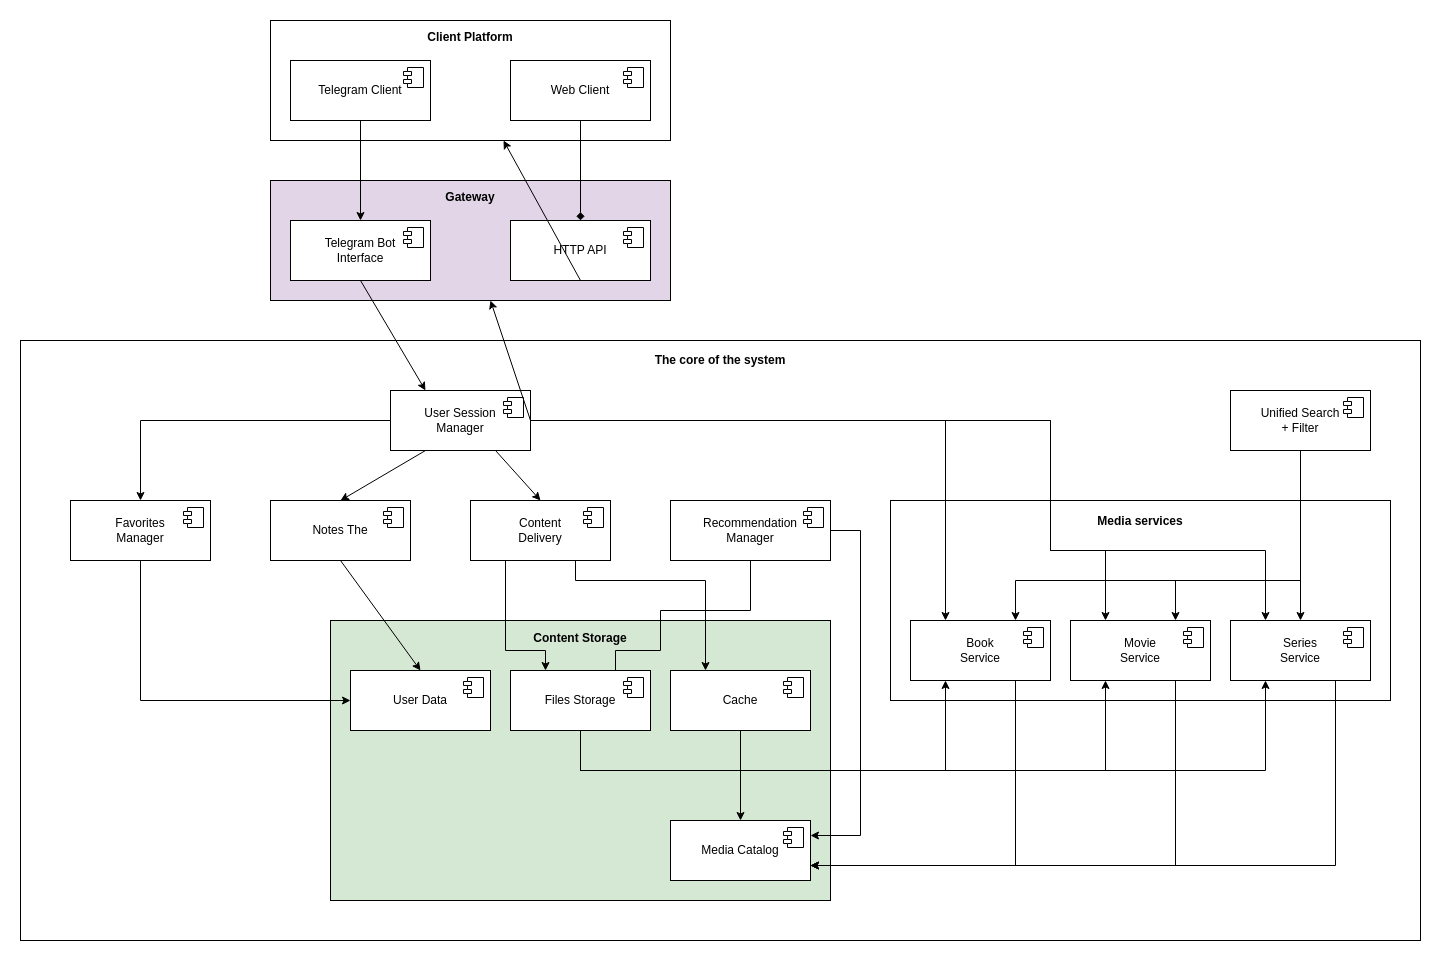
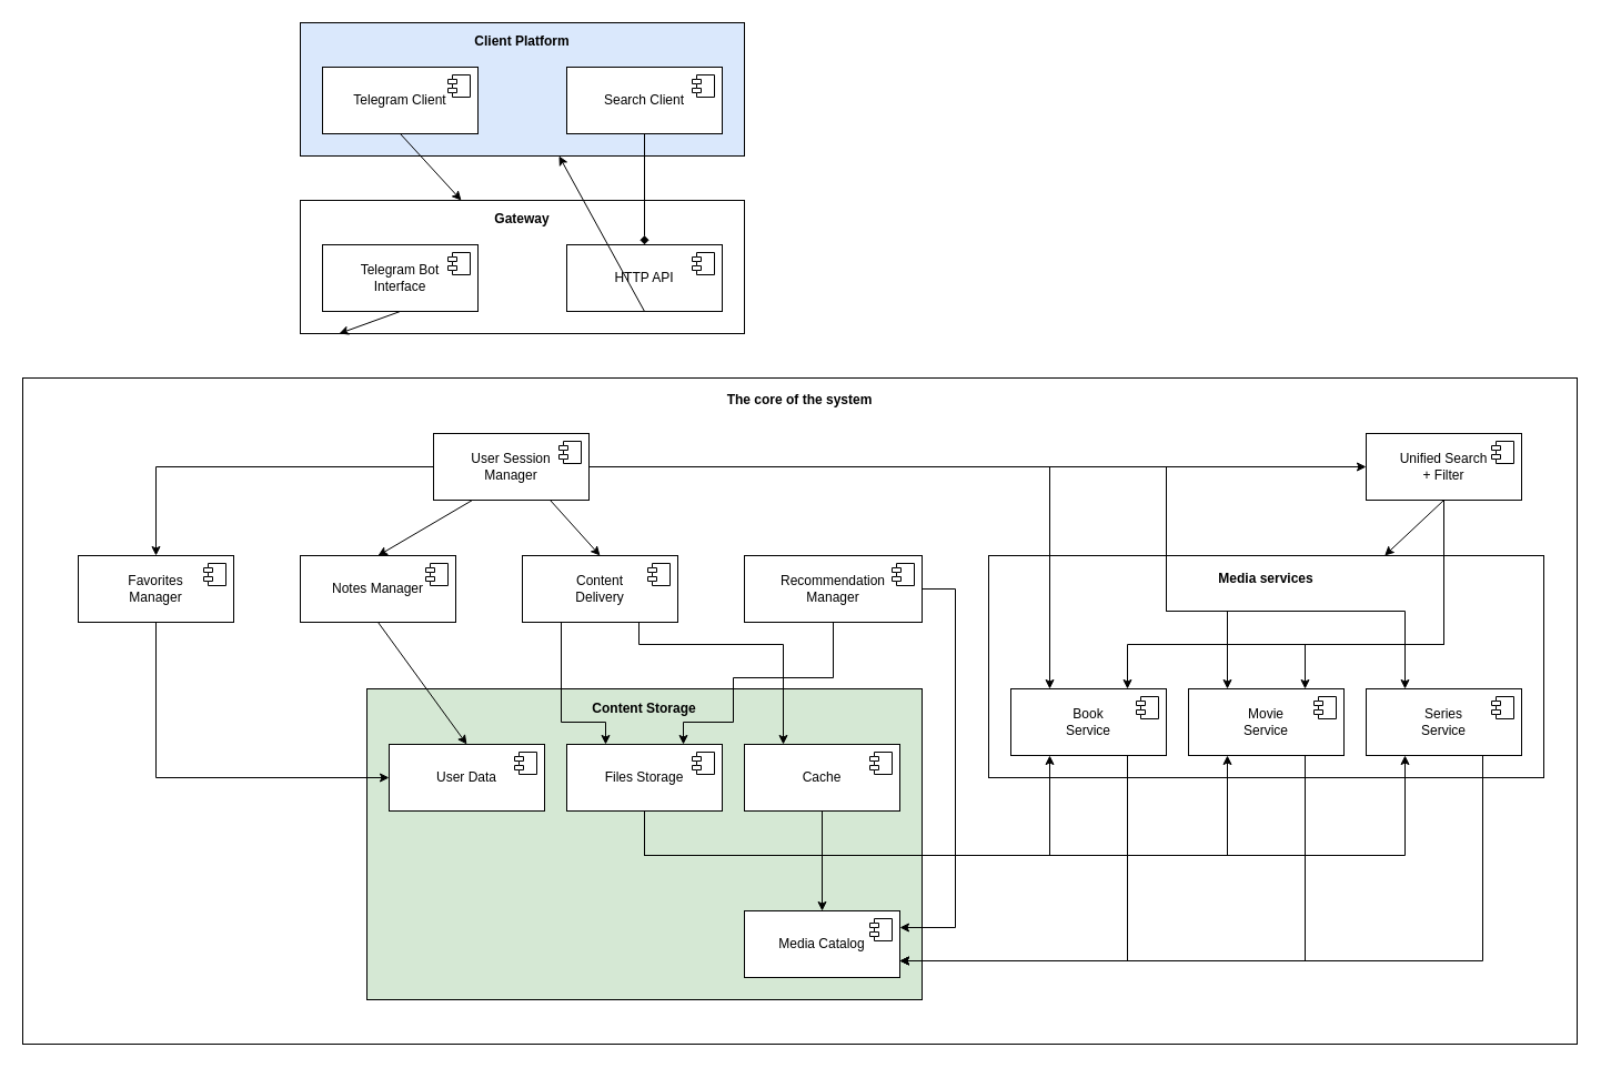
- <mxCell id="2" value="&lt;b&gt;Client Platform&lt;/b&gt;&lt;br&gt;&lt;div&gt;&lt;b&gt;&lt;br&gt;&lt;/b&gt;&lt;/div&gt;&lt;div&gt;&lt;b&gt;&lt;br&gt;&lt;/b&gt;&lt;div&gt;&lt;b&gt;&lt;br&gt;&lt;/b&gt;&lt;/div&gt;&lt;div&gt;&lt;b&gt;&lt;br&gt;&lt;/b&gt;&lt;/div&gt;&lt;div&gt;&lt;b&gt;&lt;br&gt;&lt;/b&gt;&lt;/div&gt;&lt;div&gt;&lt;b&gt;&lt;br&gt;&lt;/b&gt;&lt;/div&gt;&lt;/div&gt;" style="rounded=0;whiteSpace=wrap;html=1;" parent="1" vertex="1"><mxGeometry x="270" y="20" width="400" height="120" as="geometry" /></mxCell>
+ <mxCell id="2" value="&lt;b&gt;Client Platform&lt;/b&gt;&lt;br&gt;&lt;div&gt;&lt;b&gt;&lt;br&gt;&lt;/b&gt;&lt;/div&gt;&lt;div&gt;&lt;b&gt;&lt;br&gt;&lt;/b&gt;&lt;div&gt;&lt;b&gt;&lt;br&gt;&lt;/b&gt;&lt;/div&gt;&lt;div&gt;&lt;b&gt;&lt;br&gt;&lt;/b&gt;&lt;/div&gt;&lt;div&gt;&lt;b&gt;&lt;br&gt;&lt;/b&gt;&lt;/div&gt;&lt;div&gt;&lt;b&gt;&lt;br&gt;&lt;/b&gt;&lt;/div&gt;&lt;/div&gt;" style="rounded=0;whiteSpace=wrap;html=1;fillColor=#dae8fc;" parent="1" vertex="1"><mxGeometry x="270" y="20" width="400" height="120" as="geometry" /></mxCell>
- <mxCell id="5" value="Web Client" style="html=1;dropTarget=0;whiteSpace=wrap;" parent="1" vertex="1"><mxGeometry x="510" y="60" width="140" height="60" as="geometry" /></mxCell>
+ <mxCell id="5" value="Search Client" style="html=1;dropTarget=0;whiteSpace=wrap;" parent="1" vertex="1"><mxGeometry x="510" y="60" width="140" height="60" as="geometry" /></mxCell>
- <mxCell id="42" value="" style="endArrow=classic;html=1;rounded=0;exitX=0.5;exitY=1;exitDx=0;exitDy=0;entryX=0.5;entryY=0;entryDx=0;entryDy=0;" parent="1" source="3" target="8" edge="1"><mxGeometry width="50" height="50" relative="1" as="geometry"><mxPoint x="210" y="170" as="sourcePoint" /><mxPoint x="260" y="120" as="targetPoint" /></mxGeometry></mxCell>
+ <mxCell id="42" value="" style="endArrow=classic;html=1;rounded=0;exitX=0.5;exitY=1;exitDx=0;exitDy=0;" parent="1" source="3" target="7" edge="1"><mxGeometry width="50" height="50" relative="1" as="geometry"><mxPoint x="210" y="170" as="sourcePoint" /><mxPoint x="260" y="120" as="targetPoint" /></mxGeometry></mxCell>
- <mxCell id="7" value="&lt;b&gt;Gateway&lt;/b&gt;&lt;br&gt;&lt;div&gt;&lt;b&gt;&lt;br&gt;&lt;/b&gt;&lt;/div&gt;&lt;div&gt;&lt;b&gt;&lt;br&gt;&lt;/b&gt;&lt;div&gt;&lt;b&gt;&lt;br&gt;&lt;/b&gt;&lt;/div&gt;&lt;div&gt;&lt;b&gt;&lt;br&gt;&lt;/b&gt;&lt;/div&gt;&lt;div&gt;&lt;b&gt;&lt;br&gt;&lt;/b&gt;&lt;/div&gt;&lt;div&gt;&lt;b&gt;&lt;br&gt;&lt;/b&gt;&lt;/div&gt;&lt;/div&gt;" style="rounded=0;whiteSpace=wrap;html=1;fillColor=#e1d5e7;" parent="1" vertex="1"><mxGeometry x="270" y="180" width="400" height="120" as="geometry" /></mxCell>
+ <mxCell id="7" value="&lt;b&gt;Gateway&lt;/b&gt;&lt;br&gt;&lt;div&gt;&lt;b&gt;&lt;br&gt;&lt;/b&gt;&lt;/div&gt;&lt;div&gt;&lt;b&gt;&lt;br&gt;&lt;/b&gt;&lt;div&gt;&lt;b&gt;&lt;br&gt;&lt;/b&gt;&lt;/div&gt;&lt;div&gt;&lt;b&gt;&lt;br&gt;&lt;/b&gt;&lt;/div&gt;&lt;div&gt;&lt;b&gt;&lt;br&gt;&lt;/b&gt;&lt;/div&gt;&lt;div&gt;&lt;b&gt;&lt;br&gt;&lt;/b&gt;&lt;/div&gt;&lt;/div&gt;" style="rounded=0;whiteSpace=wrap;html=1;" parent="1" vertex="1"><mxGeometry x="270" y="180" width="400" height="120" as="geometry" /></mxCell>
- <mxCell id="44" value="" style="endArrow=classic;html=1;rounded=0;exitX=0.5;exitY=1;exitDx=0;exitDy=0;entryX=0.25;entryY=0;entryDx=0;entryDy=0;" parent="1" source="8" target="13" edge="1"><mxGeometry width="50" height="50" relative="1" as="geometry"><mxPoint x="250" y="300" as="sourcePoint" /><mxPoint x="250" y="400" as="targetPoint" /></mxGeometry></mxCell>
+ <mxCell id="44" value="" style="endArrow=classic;html=1;rounded=0;exitX=0.5;exitY=1;exitDx=0;exitDy=0;" parent="1" source="8" target="7" edge="1"><mxGeometry width="50" height="50" relative="1" as="geometry"><mxPoint x="250" y="300" as="sourcePoint" /><mxPoint x="250" y="400" as="targetPoint" /></mxGeometry></mxCell>
- <mxCell id="49" value="" style="endArrow=classic;html=1;rounded=0;exitX=1;exitY=0.5;exitDx=0;exitDy=0;" parent="1" source="13" target="7" edge="1"><mxGeometry width="50" height="50" relative="1" as="geometry"><mxPoint x="960" y="300" as="sourcePoint" /><mxPoint x="960" y="400" as="targetPoint" /></mxGeometry></mxCell>
+ <mxCell id="49" value="" style="endArrow=classic;html=1;rounded=0;exitX=1;exitY=0.5;exitDx=0;exitDy=0;entryX=0;entryY=0.5;entryDx=0;entryDy=0;" parent="1" source="13" target="30" edge="1"><mxGeometry width="50" height="50" relative="1" as="geometry"><mxPoint x="960" y="300" as="sourcePoint" /><mxPoint x="960" y="400" as="targetPoint" /></mxGeometry></mxCell>
- <mxCell id="17" value="&lt;div&gt;&lt;span style=&quot;background-color: transparent; color: light-dark(rgb(0, 0, 0), rgb(255, 255, 255));&quot;&gt;Notes The&lt;/span&gt;&lt;/div&gt;" style="html=1;dropTarget=0;whiteSpace=wrap;" parent="1" vertex="1"><mxGeometry x="270" y="500" width="140" height="60" as="geometry" /></mxCell>
+ <mxCell id="17" value="&lt;div&gt;&lt;span style=&quot;background-color: transparent; color: light-dark(rgb(0, 0, 0), rgb(255, 255, 255));&quot;&gt;Notes Manager&lt;/span&gt;&lt;/div&gt;" style="html=1;dropTarget=0;whiteSpace=wrap;" parent="1" vertex="1"><mxGeometry x="270" y="500" width="140" height="60" as="geometry" /></mxCell>
- <mxCell id="53" value="" style="endArrow=classic;html=1;rounded=0;exitX=0.5;exitY=1;exitDx=0;exitDy=0;entryX=0.5;entryY=0;entryDx=0;entryDy=0;" parent="1" source="30" target="28" edge="1"><mxGeometry width="50" height="50" relative="1" as="geometry"><mxPoint x="1560" y="460" as="sourcePoint" /><mxPoint x="1560" y="560" as="targetPoint" /></mxGeometry></mxCell>
+ <mxCell id="53" value="" style="endArrow=classic;html=1;rounded=0;exitX=0.5;exitY=1;exitDx=0;exitDy=0;" parent="1" source="30" target="23" edge="1"><mxGeometry width="50" height="50" relative="1" as="geometry"><mxPoint x="1560" y="460" as="sourcePoint" /><mxPoint x="1560" y="560" as="targetPoint" /></mxGeometry></mxCell>
- <mxCell id="57" value="" style="endArrow=none;html=1;rounded=0;exitX=0.5;exitY=1;exitDx=0;exitDy=0;entryX=0.75;entryY=0;entryDx=0;entryDy=0;" parent="1" source="21" target="35" edge="1"><mxGeometry width="50" height="50" relative="1" as="geometry"><mxPoint x="660" y="490" as="sourcePoint" /><mxPoint x="710" y="440" as="targetPoint" /><Array as="points"><mxPoint x="750" y="610" /><mxPoint x="660" y="610" /><mxPoint x="660" y="650" /><mxPoint x="615" y="650" /></Array></mxGeometry></mxCell>
+ <mxCell id="57" value="" style="endArrow=classic;html=1;rounded=0;exitX=0.5;exitY=1;exitDx=0;exitDy=0;entryX=0.75;entryY=0;entryDx=0;entryDy=0;" parent="1" source="21" target="35" edge="1"><mxGeometry width="50" height="50" relative="1" as="geometry"><mxPoint x="660" y="490" as="sourcePoint" /><mxPoint x="710" y="440" as="targetPoint" /><Array as="points"><mxPoint x="750" y="610" /><mxPoint x="660" y="610" /><mxPoint x="660" y="650" /><mxPoint x="615" y="650" /></Array></mxGeometry></mxCell>
